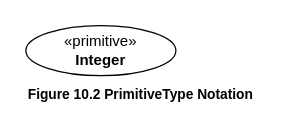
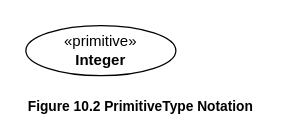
- <mxCell id="3" value="&lt;b&gt;Figure 10.2 PrimitiveType Notation&lt;/b&gt;" style="text;html=1;align=left;verticalAlign=middle;resizable=0;points=[];autosize=1;strokeColor=none;fillColor=none;fontSize=11;fontFamily=Helvetica;fontColor=default;" vertex="1" parent="1"><mxGeometry y="60" width="200" height="30" as="geometry" x="20" /></mxCell>
+ <mxCell id="3" value="&lt;b&gt;Figure 10.2 PrimitiveType Notation&lt;/b&gt;" style="text;html=1;align=left;verticalAlign=middle;resizable=0;points=[];autosize=1;strokeColor=none;fillColor=none;fontSize=11;fontFamily=Helvetica;fontColor=default;" vertex="1" parent="1"><mxGeometry x="20" y="70" width="200" height="30" as="geometry" /></mxCell>
